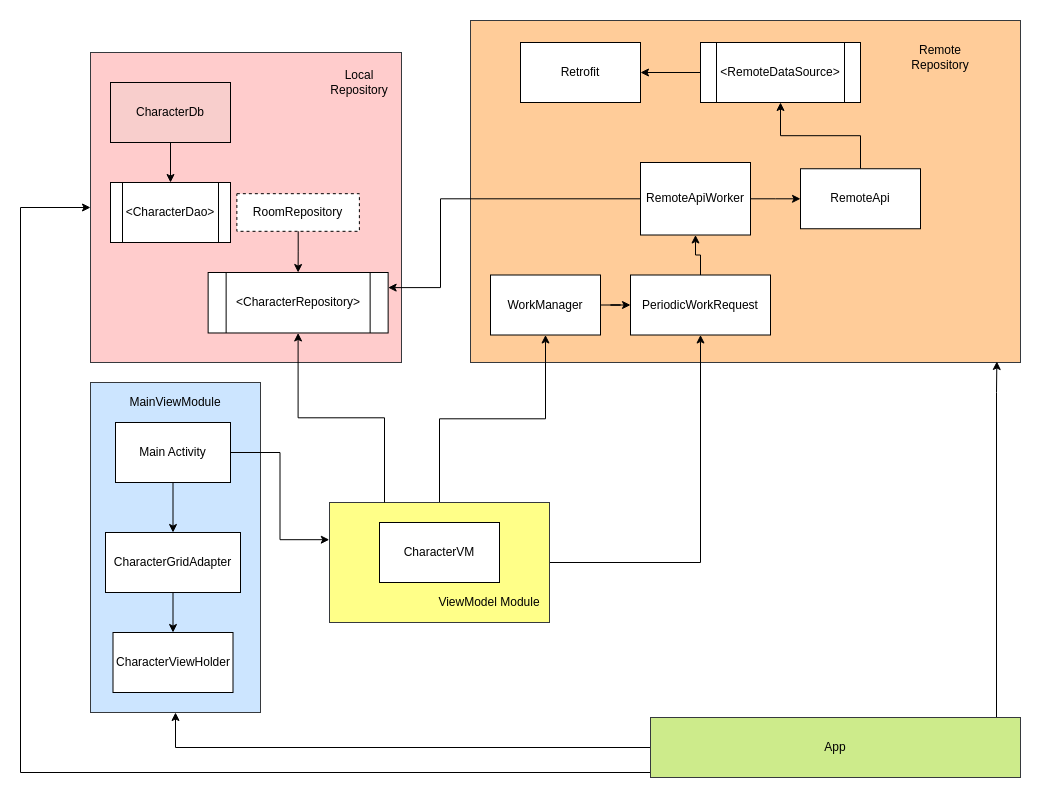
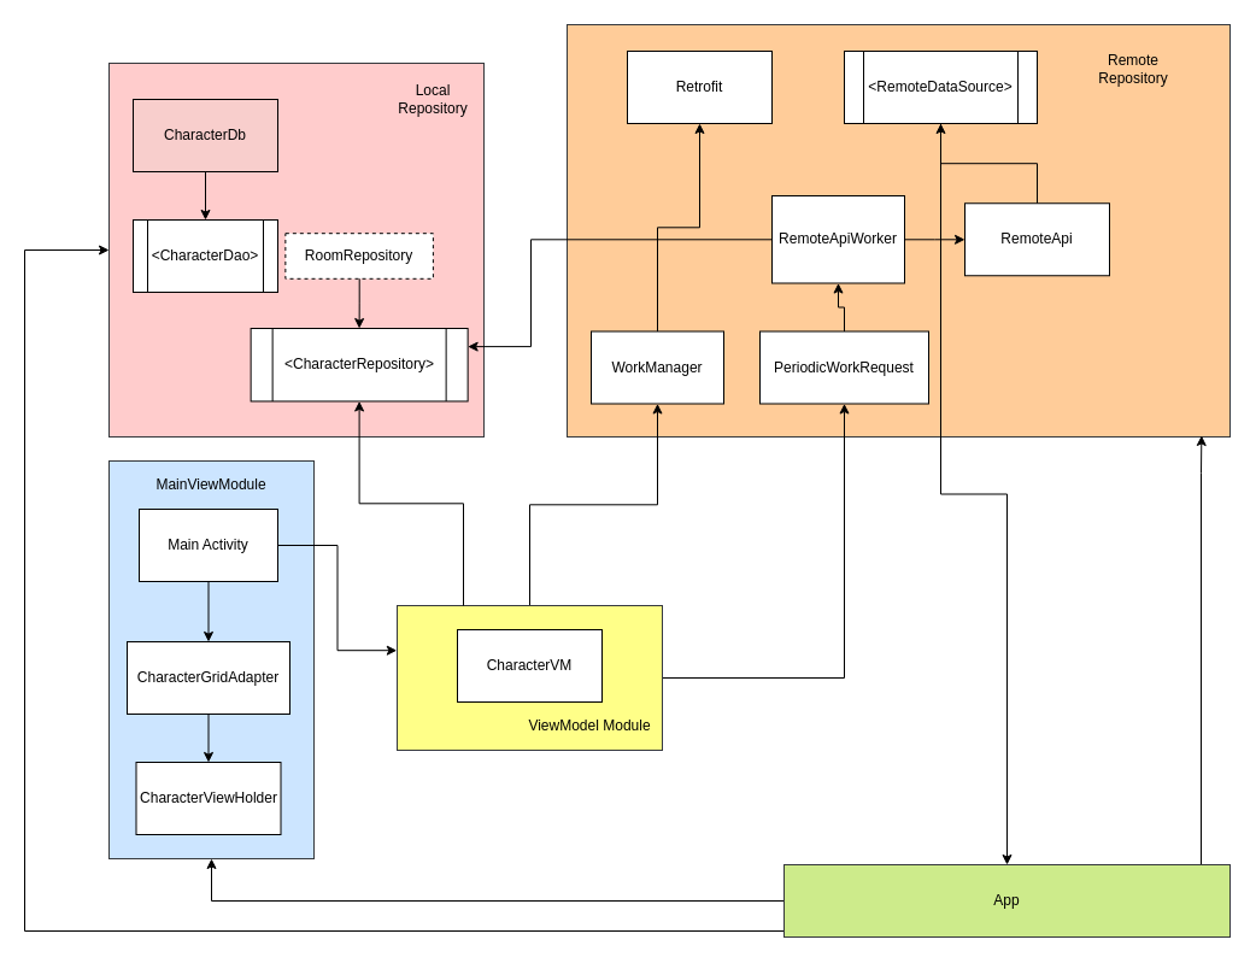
- <mxCell id="17" style="edgeStyle=orthogonalEdgeStyle;rounded=0;orthogonalLoop=1;jettySize=auto;html=1;" edge="1" parent="1" source="18" target="19"><mxGeometry relative="1" as="geometry" /></mxCell>
+ <mxCell id="17" style="edgeStyle=orthogonalEdgeStyle;rounded=0;orthogonalLoop=1;jettySize=auto;html=1;" edge="1" parent="1" source="18" target="16"><mxGeometry relative="1" as="geometry" /></mxCell>
- <mxCell id="11" value="" style="edgeStyle=orthogonalEdgeStyle;rounded=0;orthogonalLoop=1;jettySize=auto;html=1;" edge="1" parent="1" source="12" target="10"><mxGeometry relative="1" as="geometry" /></mxCell>
+ <mxCell id="11" value="" style="edgeStyle=orthogonalEdgeStyle;rounded=0;orthogonalLoop=1;jettySize=auto;html=1;" edge="1" parent="1" source="12" target="19"><mxGeometry relative="1" as="geometry" /></mxCell>
